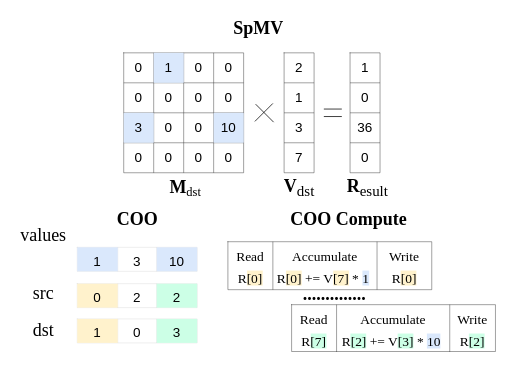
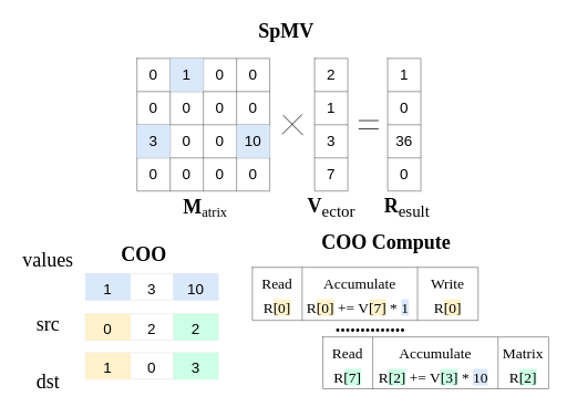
- <mxCell id="66" value="&lt;h3&gt;&lt;font data-font-src=&quot;https://fonts.googleapis.com/css?family=Linux+Libertine&quot; face=&quot;Linux Libertine&quot; style=&quot;font-size: 24px;&quot;&gt;M&lt;/font&gt;&lt;font data-font-src=&quot;https://fonts.googleapis.com/css?family=Linux+Libertine&quot; face=&quot;Linux Libertine&quot; style=&quot;font-size: 20px;&quot;&gt;&lt;sub style=&quot;font-weight: normal;&quot;&gt;dst&lt;/sub&gt;&lt;/font&gt;&lt;/h3&gt;" style="text;html=1;strokeColor=none;fillColor=none;align=center;verticalAlign=middle;whiteSpace=wrap;rounded=0;fontSize=18;fontStyle=1" parent="1" vertex="1"><mxGeometry x="207" y="235" width="79" height="29" as="geometry" /></mxCell>
+ <mxCell id="66" value="&lt;h3&gt;&lt;font data-font-src=&quot;https://fonts.googleapis.com/css?family=Linux+Libertine&quot; face=&quot;Linux Libertine&quot; style=&quot;font-size: 24px;&quot;&gt;M&lt;/font&gt;&lt;font data-font-src=&quot;https://fonts.googleapis.com/css?family=Linux+Libertine&quot; face=&quot;Linux Libertine&quot; style=&quot;font-size: 20px;&quot;&gt;&lt;sub style=&quot;font-weight: normal;&quot;&gt;atrix&lt;/sub&gt;&lt;/font&gt;&lt;/h3&gt;" style="text;html=1;strokeColor=none;fillColor=none;align=center;verticalAlign=middle;whiteSpace=wrap;rounded=0;fontSize=18;fontStyle=1" parent="1" vertex="1"><mxGeometry x="207" y="235" width="79" height="29" as="geometry" /></mxCell>
- <mxCell id="67" value="&lt;h3&gt;&lt;font data-font-src=&quot;https://fonts.googleapis.com/css?family=Linux+Libertine&quot; face=&quot;Linux Libertine&quot; style=&quot;font-size: 24px;&quot;&gt;V&lt;sub style=&quot;font-weight: normal;&quot;&gt;dst&lt;/sub&gt;&lt;/font&gt;&lt;/h3&gt;" style="text;html=1;strokeColor=none;fillColor=none;align=center;verticalAlign=middle;whiteSpace=wrap;rounded=0;fontSize=18;fontStyle=1" parent="1" vertex="1"><mxGeometry x="368" y="235" width="61" height="29" as="geometry" /></mxCell>
+ <mxCell id="67" value="&lt;h3&gt;&lt;font data-font-src=&quot;https://fonts.googleapis.com/css?family=Linux+Libertine&quot; face=&quot;Linux Libertine&quot; style=&quot;font-size: 24px;&quot;&gt;V&lt;sub style=&quot;font-weight: normal;&quot;&gt;ector&lt;/sub&gt;&lt;/font&gt;&lt;/h3&gt;" style="text;html=1;strokeColor=none;fillColor=none;align=center;verticalAlign=middle;whiteSpace=wrap;rounded=0;fontSize=18;fontStyle=1" parent="1" vertex="1"><mxGeometry x="368" y="235" width="61" height="29" as="geometry" /></mxCell>
- <mxCell id="32" value="&lt;h3&gt;&lt;font data-font-src=&quot;https://fonts.googleapis.com/css?family=Linux+Libertine&quot; face=&quot;Linux Libertine&quot; style=&quot;font-size: 24px;&quot;&gt;COO&amp;nbsp;&lt;/font&gt;&lt;/h3&gt;" style="text;html=1;strokeColor=none;fillColor=none;align=center;verticalAlign=middle;whiteSpace=wrap;rounded=0;fontSize=18;" parent="1" vertex="1"><mxGeometry x="138.75" y="277" width="92.5" height="29" as="geometry" /></mxCell>
+ <mxCell id="32" value="&lt;h3&gt;&lt;font data-font-src=&quot;https://fonts.googleapis.com/css?family=Linux+Libertine&quot; face=&quot;Linux Libertine&quot; style=&quot;font-size: 24px;&quot;&gt;COO&amp;nbsp;&lt;/font&gt;&lt;/h3&gt;" style="text;html=1;strokeColor=none;fillColor=none;align=center;verticalAlign=middle;whiteSpace=wrap;rounded=0;fontSize=18;" parent="1" vertex="1"><mxGeometry x="128.75" y="292" width="92.5" height="29" as="geometry" /></mxCell>
- <mxCell id="78" value="&lt;span style=&quot;font-size: 18px;&quot;&gt;&lt;font data-font-src=&quot;https://fonts.googleapis.com/css?family=Linux+Libertine&quot; face=&quot;Linux Libertine&quot;&gt;Write&lt;br&gt;R&lt;span style=&quot;background-color: rgb(204, 255, 230);&quot;&gt;[2]&lt;/span&gt;&lt;/font&gt;&lt;/span&gt;" style="shape=partialRectangle;html=1;whiteSpace=wrap;connectable=0;strokeColor=inherit;overflow=hidden;fillColor=none;top=0;left=0;bottom=0;right=0;pointerEvents=1;fontSize=24;" parent="75" vertex="1"><mxGeometry x="211" width="61" height="63" as="geometry"><mxRectangle width="61" height="63" as="alternateBounds" /></mxGeometry></mxCell>
+ <mxCell id="78" value="&lt;span style=&quot;font-size: 18px;&quot;&gt;&lt;font data-font-src=&quot;https://fonts.googleapis.com/css?family=Linux+Libertine&quot; face=&quot;Linux Libertine&quot;&gt;Matrix&lt;br&gt;R&lt;span style=&quot;background-color: rgb(204, 255, 230);&quot;&gt;[2]&lt;/span&gt;&lt;/font&gt;&lt;/span&gt;" style="shape=partialRectangle;html=1;whiteSpace=wrap;connectable=0;strokeColor=inherit;overflow=hidden;fillColor=none;top=0;left=0;bottom=0;right=0;pointerEvents=1;fontSize=24;" parent="75" vertex="1"><mxGeometry x="211" width="61" height="63" as="geometry"><mxRectangle width="61" height="63" as="alternateBounds" /></mxGeometry></mxCell>
- <mxCell id="34" value="&lt;font data-font-src=&quot;https://fonts.googleapis.com/css?family=Linux+Libertine&quot; face=&quot;Linux Libertine&quot;&gt;dst&lt;/font&gt;" style="text;html=1;strokeColor=none;fillColor=none;align=center;verticalAlign=middle;whiteSpace=wrap;rounded=0;fontSize=24;" parent="1" vertex="1"><mxGeometry x="27" y="425" width="60" height="30" as="geometry" /></mxCell>
+ <mxCell id="34" value="&lt;font data-font-src=&quot;https://fonts.googleapis.com/css?family=Linux+Libertine&quot; face=&quot;Linux Libertine&quot;&gt;dst&lt;/font&gt;" style="text;html=1;strokeColor=none;fillColor=none;align=center;verticalAlign=middle;whiteSpace=wrap;rounded=0;fontSize=24;" parent="1" vertex="1"><mxGeometry x="27" y="445" width="60" height="30" as="geometry" /></mxCell>
